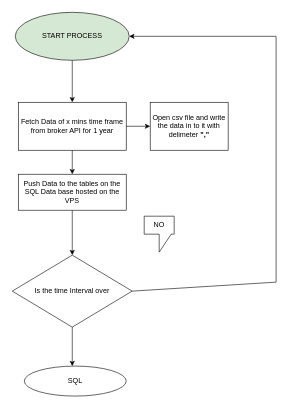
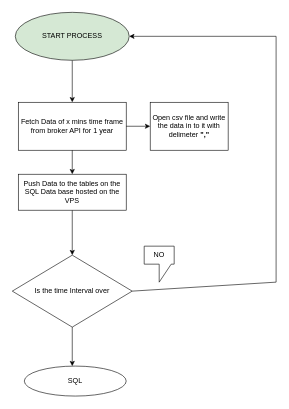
- <mxCell id="15" value="NO" style="shape=callout;whiteSpace=wrap;html=1;perimeter=calloutPerimeter;" vertex="1" parent="1"><mxGeometry x="240" y="360" width="50" height="60" as="geometry" /></mxCell>
+ <mxCell id="15" value="NO" style="shape=callout;whiteSpace=wrap;html=1;perimeter=calloutPerimeter;" vertex="1" parent="1"><mxGeometry x="240" y="410" width="50" height="60" as="geometry" /></mxCell>
